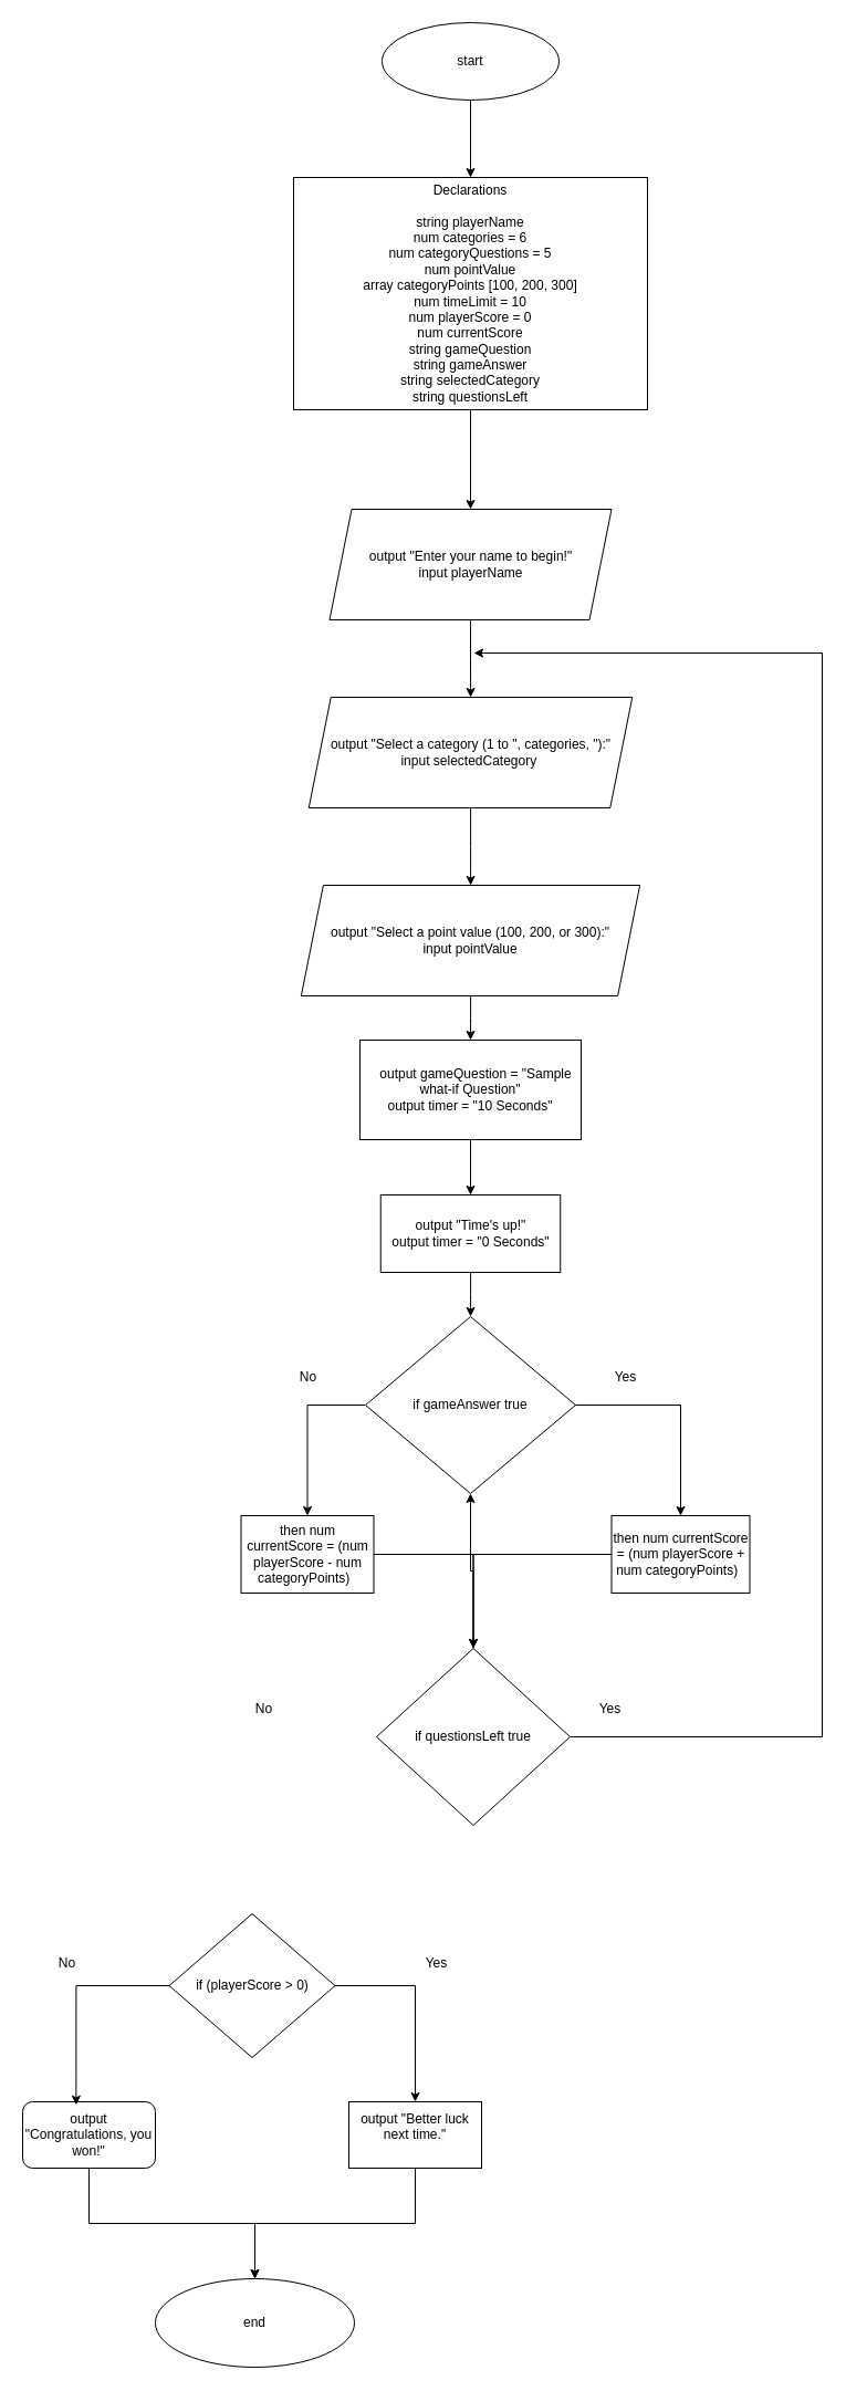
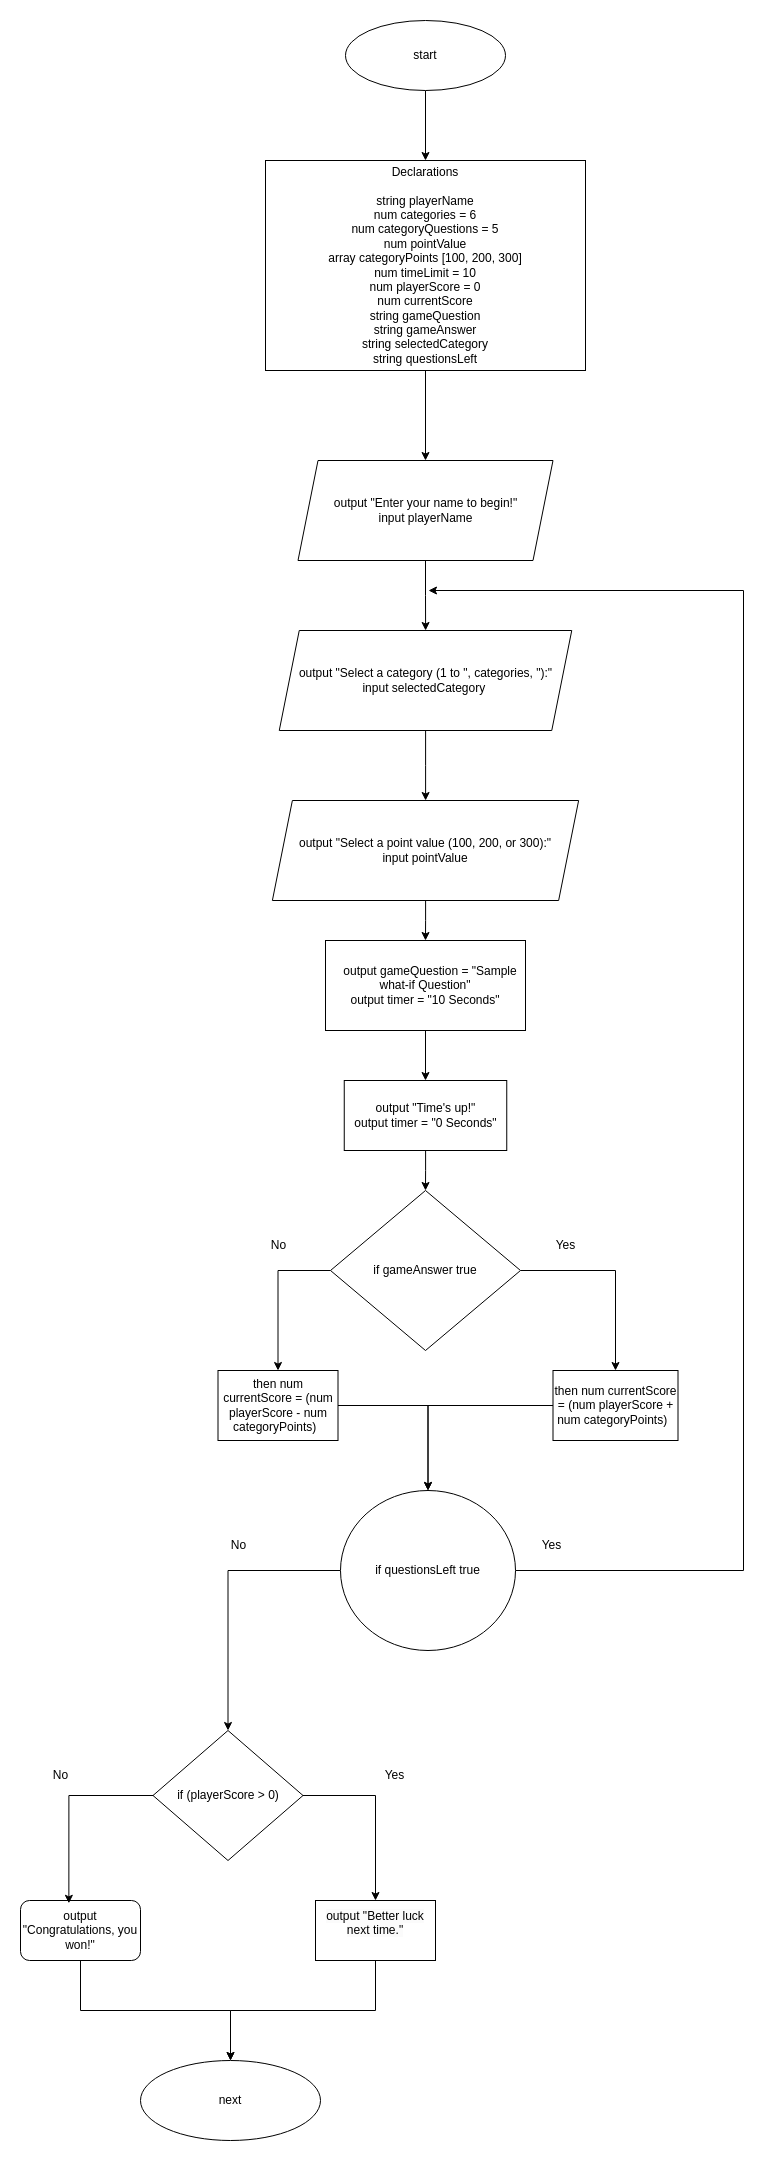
- <mxCell id="35" style="edgeStyle=orthogonalEdgeStyle;rounded=0;orthogonalLoop=1;jettySize=auto;html=1;" edge="1" parent="1" source="37" target="6"><mxGeometry relative="1" as="geometry" /></mxCell>
+ <mxCell id="35" style="edgeStyle=orthogonalEdgeStyle;rounded=0;orthogonalLoop=1;jettySize=auto;html=1;entryX=0.5;entryY=0;entryDx=0;entryDy=0;" edge="1" parent="1" source="37" target="20"><mxGeometry relative="1" as="geometry" /></mxCell>
- <mxCell id="37" value="if questionsLeft true" style="rhombus;whiteSpace=wrap;html=1;" vertex="1" parent="1"><mxGeometry x="340" y="1490" width="175" height="160" as="geometry" /></mxCell>
+ <mxCell id="37" value="if questionsLeft true" style="ellipse;whiteSpace=wrap;html=1;" vertex="1" parent="1"><mxGeometry x="340" y="1490" width="175" height="160" as="geometry" /></mxCell>
- <mxCell id="26" value="end" style="ellipse;whiteSpace=wrap;html=1;" vertex="1" parent="1"><mxGeometry x="140" y="2060" width="180" height="80" as="geometry" /></mxCell>
+ <mxCell id="26" value="next" style="ellipse;whiteSpace=wrap;html=1;" vertex="1" parent="1"><mxGeometry x="140" y="2060" width="180" height="80" as="geometry" /></mxCell>
